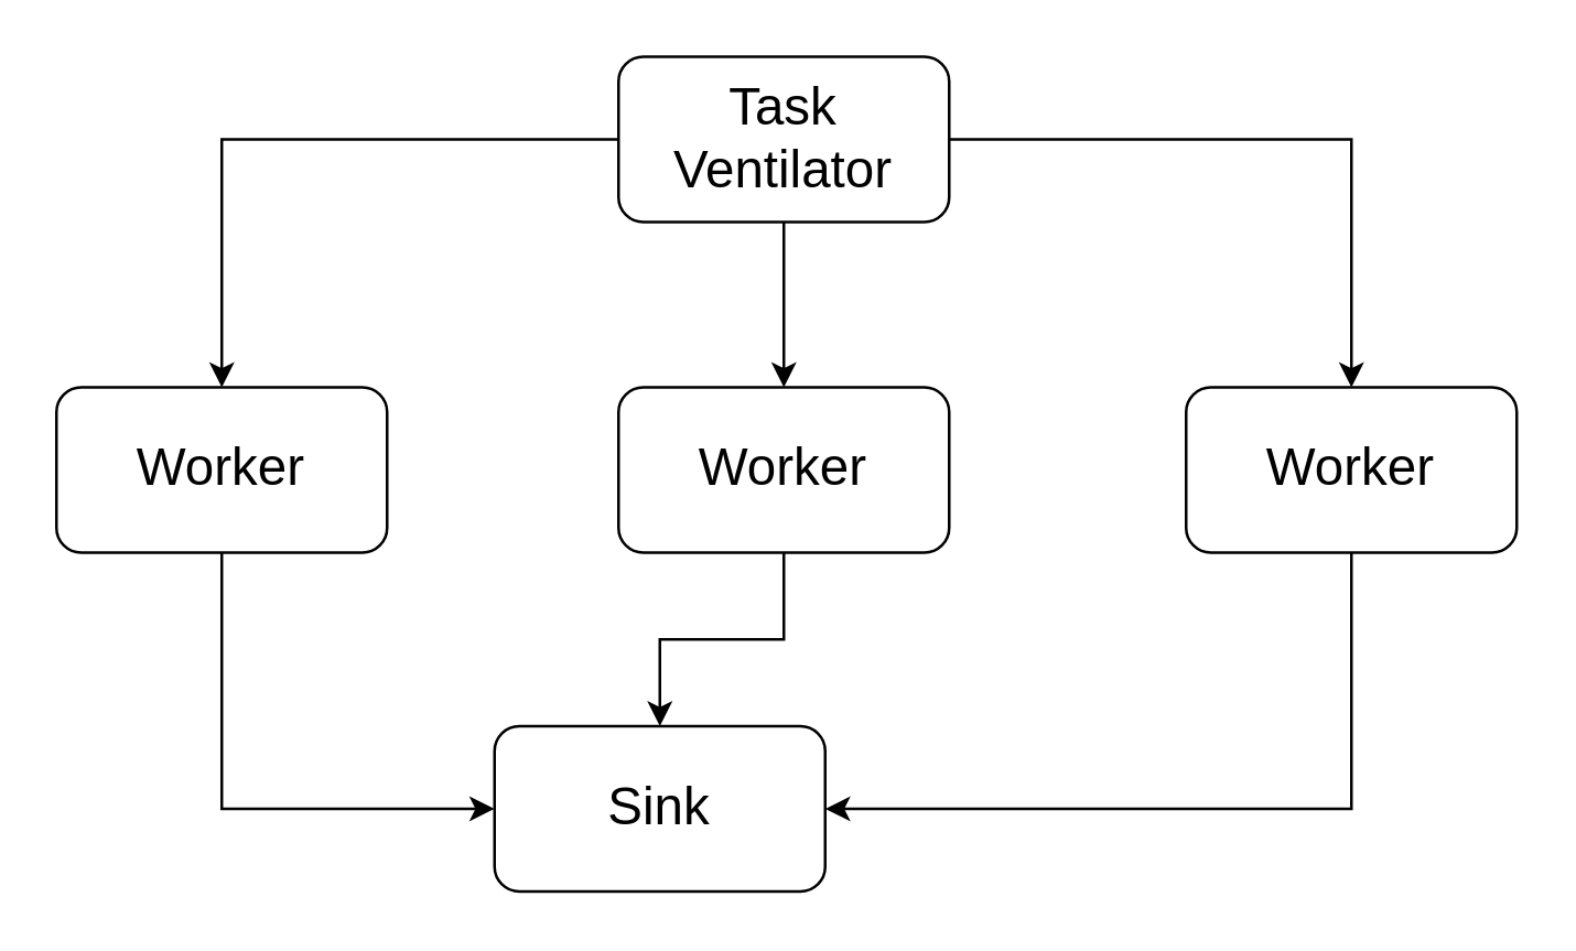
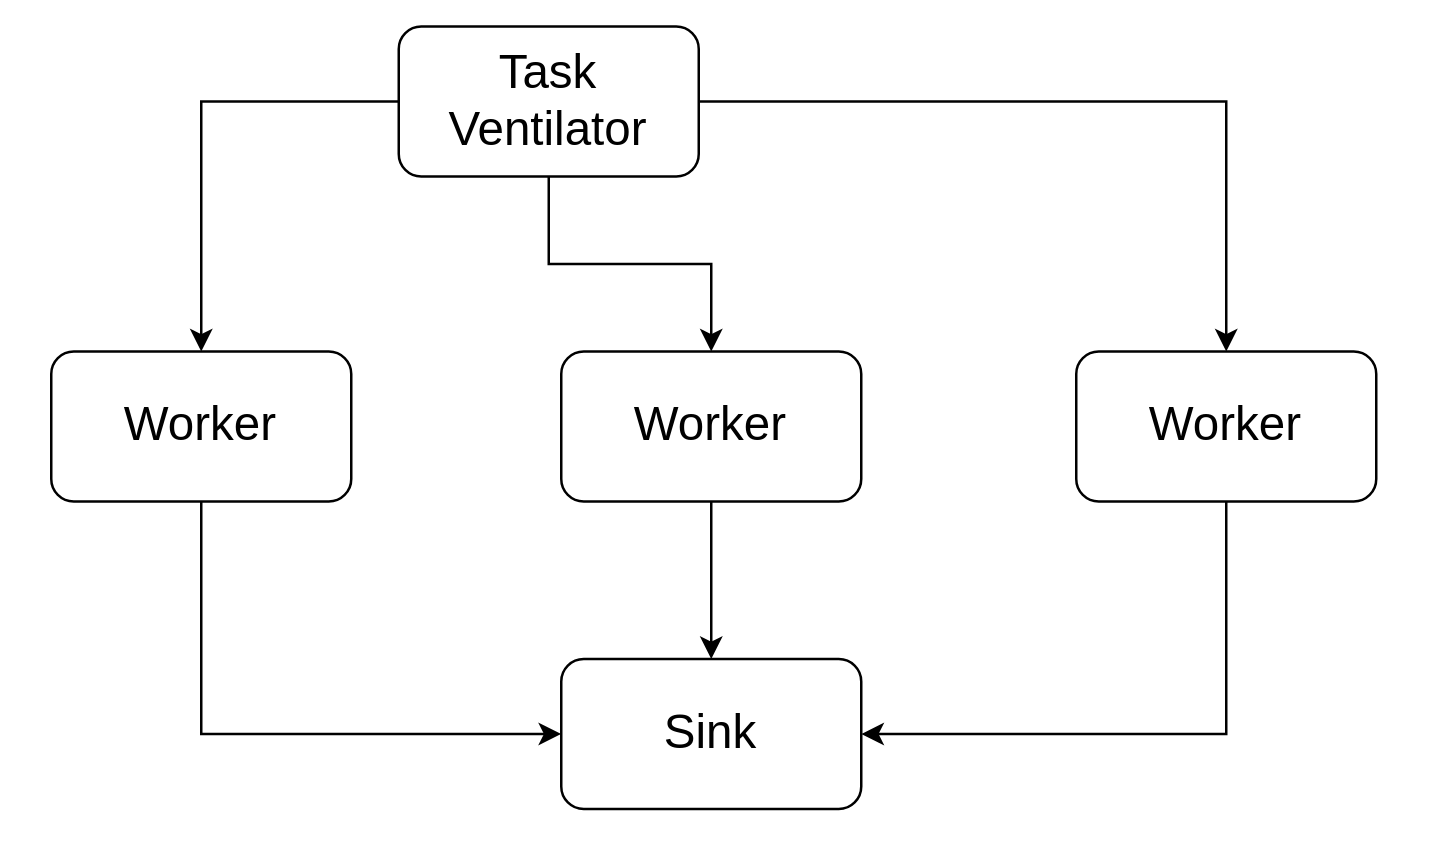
- <mxCell id="5" value="Task Ventilator" style="rounded=1;whiteSpace=wrap;html=1;fontSize=19;" vertex="1" parent="1"><mxGeometry x="224" y="20" width="120" height="60" as="geometry" /></mxCell>
+ <mxCell id="5" value="Task Ventilator" style="rounded=1;whiteSpace=wrap;html=1;fontSize=19;" vertex="1" parent="1"><mxGeometry x="159" y="10" width="120" height="60" as="geometry" /></mxCell>
- <mxCell id="12" value="Sink" style="rounded=1;whiteSpace=wrap;html=1;fontSize=19;" vertex="1" parent="1"><mxGeometry x="179" y="263" width="120" height="60" as="geometry" /></mxCell>
+ <mxCell id="12" value="Sink" style="rounded=1;whiteSpace=wrap;html=1;fontSize=19;" vertex="1" parent="1"><mxGeometry x="224" y="263" width="120" height="60" as="geometry" /></mxCell>
